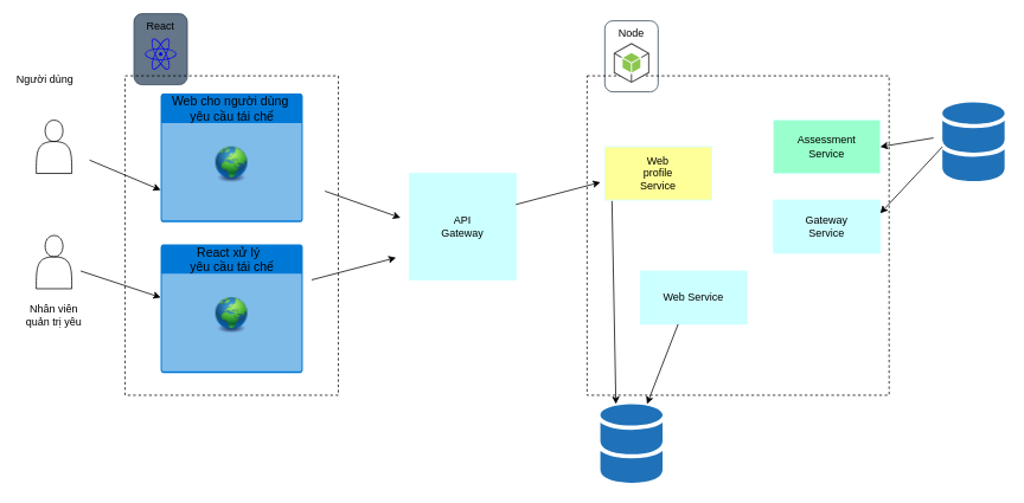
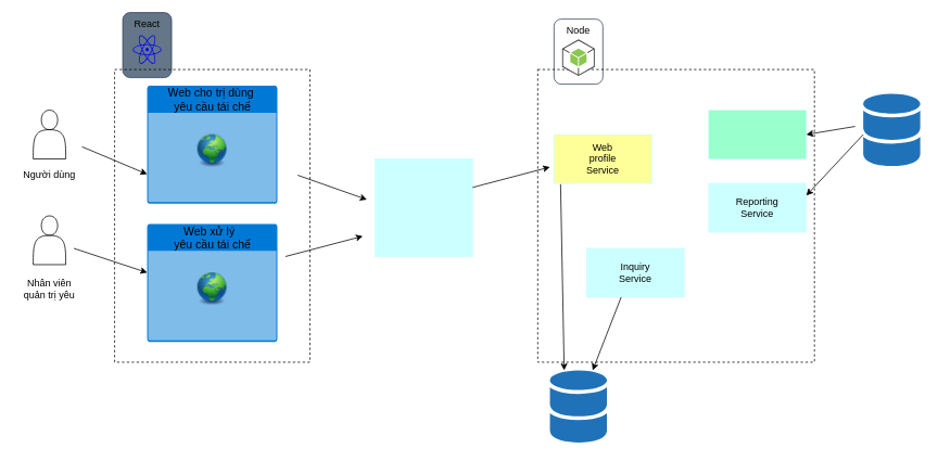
- <mxCell id="12" value="Người dùng" style="text;html=1;strokeColor=none;fillColor=none;align=center;verticalAlign=middle;whiteSpace=wrap;rounded=0;" vertex="1" parent="1"><mxGeometry x="10" y="80" width="80" height="20" as="geometry" /></mxCell>
+ <mxCell id="12" value="Người dùng" style="text;html=1;strokeColor=none;fillColor=none;align=center;verticalAlign=middle;whiteSpace=wrap;rounded=0;" vertex="1" parent="1"><mxGeometry x="20" y="205" width="80" height="20" as="geometry" /></mxCell>
- <mxCell id="6" value="&lt;span style=&quot;color: rgb(0 , 0 , 0) ; font-size: 14px&quot;&gt;Web cho người dùng&amp;nbsp;&lt;/span&gt;&lt;br style=&quot;padding: 0px ; margin: 0px ; color: rgb(0 , 0 , 0) ; font-size: 14px&quot;&gt;&lt;span style=&quot;color: rgb(0 , 0 , 0) ; font-size: 14px&quot;&gt;yêu cầu tái chế&lt;/span&gt;" style="html=1;strokeColor=none;fillColor=#0079D6;labelPosition=center;verticalLabelPosition=middle;verticalAlign=top;align=center;fontSize=12;outlineConnect=0;spacingTop=-6;fontColor=#FFFFFF;shape=mxgraph.sitemap.page;" vertex="1" parent="1"><mxGeometry x="180" y="105" width="160" height="145" as="geometry" /></mxCell>
+ <mxCell id="6" value="&lt;span style=&quot;color: rgb(0 , 0 , 0) ; font-size: 14px&quot;&gt;Web cho trị dùng&amp;nbsp;&lt;/span&gt;&lt;br style=&quot;padding: 0px ; margin: 0px ; color: rgb(0 , 0 , 0) ; font-size: 14px&quot;&gt;&lt;span style=&quot;color: rgb(0 , 0 , 0) ; font-size: 14px&quot;&gt;yêu cầu tái chế&lt;/span&gt;" style="html=1;strokeColor=none;fillColor=#0079D6;labelPosition=center;verticalLabelPosition=middle;verticalAlign=top;align=center;fontSize=12;outlineConnect=0;spacingTop=-6;fontColor=#FFFFFF;shape=mxgraph.sitemap.page;" vertex="1" parent="1"><mxGeometry x="180" y="105" width="160" height="145" as="geometry" /></mxCell>
- <mxCell id="27" value="Assessment Service" style="text;html=1;strokeColor=none;fillColor=none;align=center;verticalAlign=middle;whiteSpace=wrap;rounded=0;" vertex="1" parent="1"><mxGeometry x="895" y="135" width="70" height="60" as="geometry" /></mxCell>
- <mxCell id="21" value="API&lt;br&gt;Gateway" style="text;html=1;strokeColor=none;fillColor=none;align=center;verticalAlign=middle;whiteSpace=wrap;rounded=0;" vertex="1" parent="1"><mxGeometry x="485" y="225" width="70" height="60" as="geometry" /></mxCell>
- <mxCell id="29" value="Gateway Service" style="text;html=1;strokeColor=none;fillColor=none;align=center;verticalAlign=middle;whiteSpace=wrap;rounded=0;" vertex="1" parent="1"><mxGeometry x="895" y="225" width="70" height="60" as="geometry" /></mxCell>
+ <mxCell id="29" value="Reporting Service" style="text;html=1;strokeColor=none;fillColor=none;align=center;verticalAlign=middle;whiteSpace=wrap;rounded=0;" vertex="1" parent="1"><mxGeometry x="895" y="225" width="70" height="60" as="geometry" /></mxCell>
- <mxCell id="7" value="&lt;span style=&quot;color: rgb(0 , 0 , 0) ; font-size: 14px&quot;&gt;React xử lý&amp;nbsp;&amp;nbsp;&lt;/span&gt;&lt;br style=&quot;padding: 0px ; margin: 0px ; color: rgb(0 , 0 , 0) ; font-size: 14px&quot;&gt;&lt;span style=&quot;color: rgb(0 , 0 , 0) ; font-size: 14px&quot;&gt;yêu cầu tái chế&lt;/span&gt;" style="html=1;strokeColor=none;fillColor=#0079D6;labelPosition=center;verticalLabelPosition=middle;verticalAlign=top;align=center;fontSize=12;outlineConnect=0;spacingTop=-6;fontColor=#FFFFFF;shape=mxgraph.sitemap.page;" vertex="1" parent="1"><mxGeometry x="180" y="275" width="160" height="145" as="geometry" /></mxCell>
+ <mxCell id="7" value="&lt;span style=&quot;color: rgb(0 , 0 , 0) ; font-size: 14px&quot;&gt;Web xử lý&amp;nbsp;&amp;nbsp;&lt;/span&gt;&lt;br style=&quot;padding: 0px ; margin: 0px ; color: rgb(0 , 0 , 0) ; font-size: 14px&quot;&gt;&lt;span style=&quot;color: rgb(0 , 0 , 0) ; font-size: 14px&quot;&gt;yêu cầu tái chế&lt;/span&gt;" style="html=1;strokeColor=none;fillColor=#0079D6;labelPosition=center;verticalLabelPosition=middle;verticalAlign=top;align=center;fontSize=12;outlineConnect=0;spacingTop=-6;fontColor=#FFFFFF;shape=mxgraph.sitemap.page;" vertex="1" parent="1"><mxGeometry x="180" y="275" width="160" height="145" as="geometry" /></mxCell>
- <mxCell id="28" value="Web Service" style="text;html=1;strokeColor=none;fillColor=none;align=center;verticalAlign=middle;whiteSpace=wrap;rounded=0;" vertex="1" parent="1"><mxGeometry x="745" y="305" width="70" height="60" as="geometry" /></mxCell>
+ <mxCell id="28" value="Inquiry Service" style="text;html=1;strokeColor=none;fillColor=none;align=center;verticalAlign=middle;whiteSpace=wrap;rounded=0;" vertex="1" parent="1"><mxGeometry x="745" y="305" width="70" height="60" as="geometry" /></mxCell>
